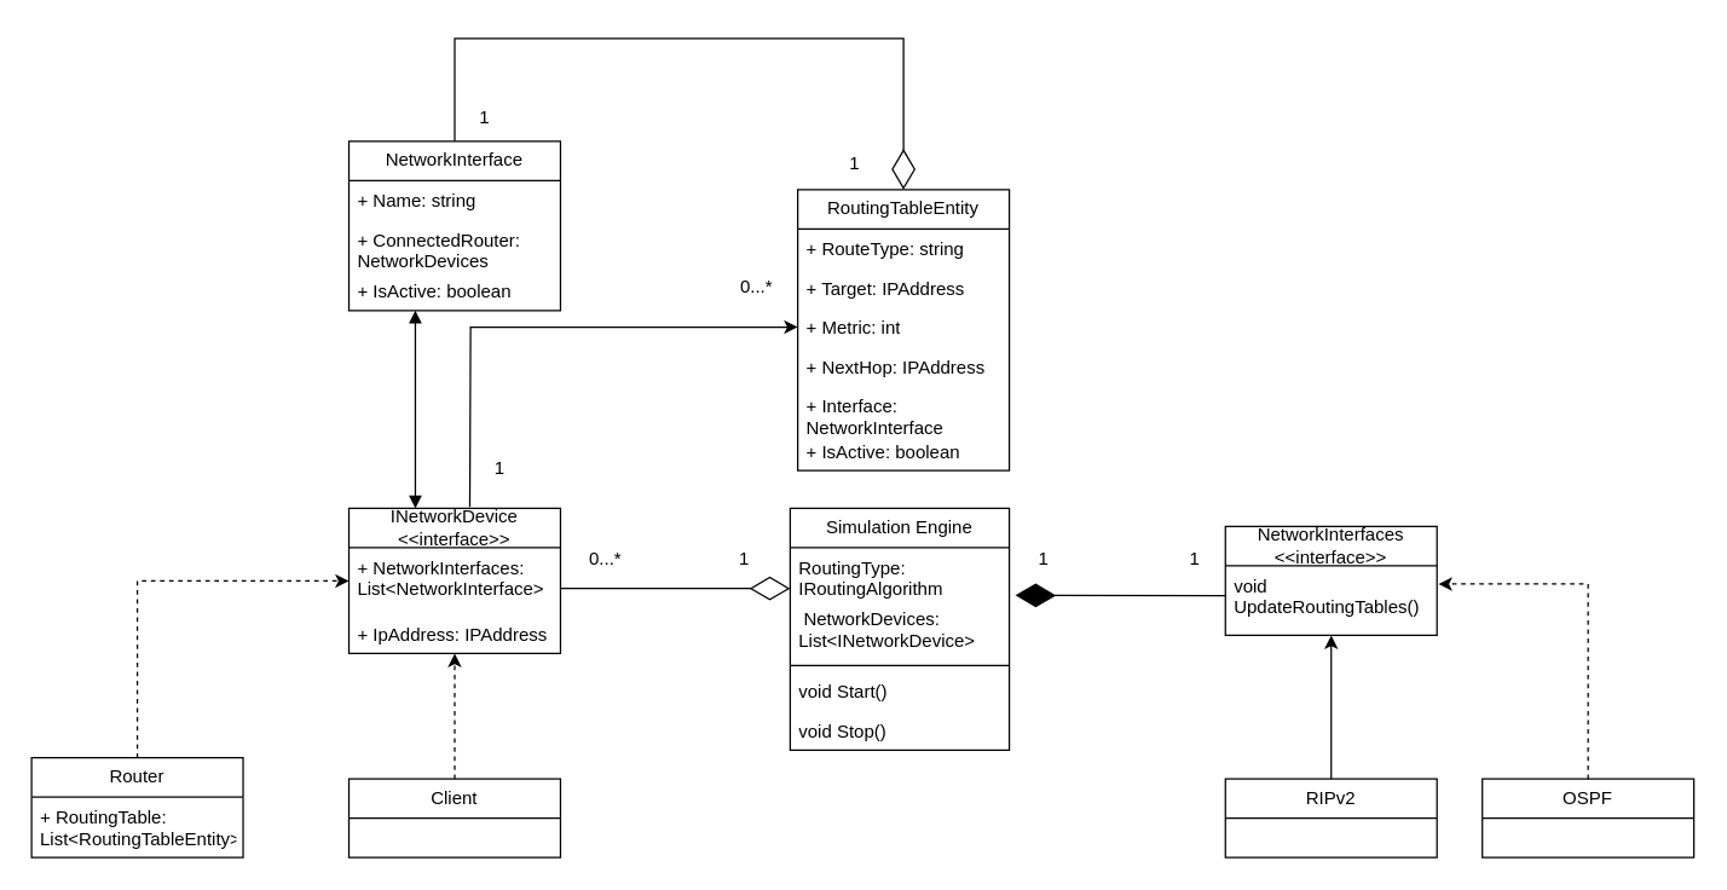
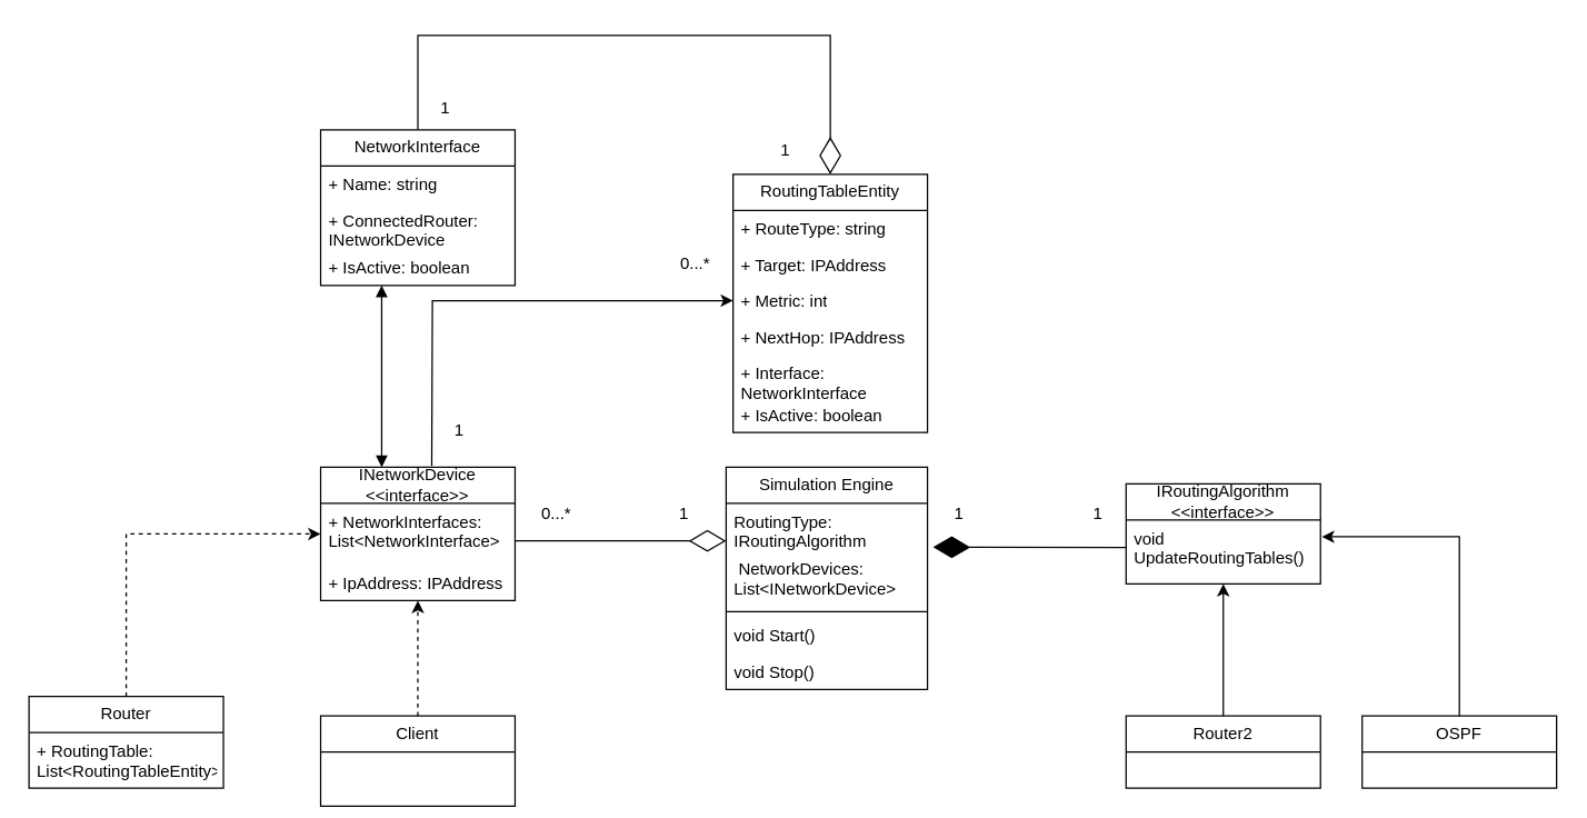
- <mxCell id="36" value="+ ConnectedRouter: NetworkDevices" style="text;strokeColor=none;fillColor=none;align=left;verticalAlign=top;spacingLeft=4;spacingRight=4;overflow=hidden;rotatable=0;points=[[0,0.5],[1,0.5]];portConstraint=eastwest;whiteSpace=wrap;html=1;" vertex="1" parent="34"><mxGeometry y="52" width="140" height="34" as="geometry" /></mxCell>
+ <mxCell id="36" value="+ ConnectedRouter: INetworkDevice" style="text;strokeColor=none;fillColor=none;align=left;verticalAlign=top;spacingLeft=4;spacingRight=4;overflow=hidden;rotatable=0;points=[[0,0.5],[1,0.5]];portConstraint=eastwest;whiteSpace=wrap;html=1;" vertex="1" parent="34"><mxGeometry y="52" width="140" height="34" as="geometry" /></mxCell>
- <mxCell id="12" value="NetworkInterfaces&lt;br&gt;&amp;lt;&amp;lt;interface&amp;gt;&amp;gt;" style="swimlane;fontStyle=0;childLayout=stackLayout;horizontal=1;startSize=26;fillColor=none;horizontalStack=0;resizeParent=1;resizeParentMax=0;resizeLast=0;collapsible=1;marginBottom=0;whiteSpace=wrap;html=1;" vertex="1" parent="1"><mxGeometry x="810" y="343" width="140" height="72" as="geometry" /></mxCell>
+ <mxCell id="12" value="IRoutingAlgorithm&lt;br&gt;&amp;lt;&amp;lt;interface&amp;gt;&amp;gt;" style="swimlane;fontStyle=0;childLayout=stackLayout;horizontal=1;startSize=26;fillColor=none;horizontalStack=0;resizeParent=1;resizeParentMax=0;resizeLast=0;collapsible=1;marginBottom=0;whiteSpace=wrap;html=1;" vertex="1" parent="1"><mxGeometry x="810" y="343" width="140" height="72" as="geometry" /></mxCell>
- <mxCell id="8" style="edgeStyle=orthogonalEdgeStyle;rounded=0;orthogonalLoop=1;jettySize=auto;html=1;exitX=0.5;exitY=0;exitDx=0;exitDy=0;entryX=1.007;entryY=0.261;entryDx=0;entryDy=0;entryPerimeter=0;dashed=1;" edge="1" parent="1" source="9" target="13"><mxGeometry relative="1" as="geometry" /></mxCell>
+ <mxCell id="8" style="edgeStyle=orthogonalEdgeStyle;rounded=0;orthogonalLoop=1;jettySize=auto;html=1;exitX=0.5;exitY=0;exitDx=0;exitDy=0;entryX=1.007;entryY=0.261;entryDx=0;entryDy=0;entryPerimeter=0;" edge="1" parent="1" source="9" target="13"><mxGeometry relative="1" as="geometry" /></mxCell>
- <mxCell id="11" value="RIPv2" style="swimlane;fontStyle=0;childLayout=stackLayout;horizontal=1;startSize=26;fillColor=none;horizontalStack=0;resizeParent=1;resizeParentMax=0;resizeLast=0;collapsible=1;marginBottom=0;whiteSpace=wrap;html=1;" vertex="1" parent="1"><mxGeometry x="810" y="510" width="140" height="52" as="geometry" /></mxCell>
+ <mxCell id="11" value="Router2" style="swimlane;fontStyle=0;childLayout=stackLayout;horizontal=1;startSize=26;fillColor=none;horizontalStack=0;resizeParent=1;resizeParentMax=0;resizeLast=0;collapsible=1;marginBottom=0;whiteSpace=wrap;html=1;" vertex="1" parent="1"><mxGeometry x="810" y="510" width="140" height="52" as="geometry" /></mxCell>
- <mxCell id="23" value="Client" style="swimlane;fontStyle=0;childLayout=stackLayout;horizontal=1;startSize=26;fillColor=none;horizontalStack=0;resizeParent=1;resizeParentMax=0;resizeLast=0;collapsible=1;marginBottom=0;whiteSpace=wrap;html=1;" vertex="1" parent="1"><mxGeometry x="230" y="510" width="140" height="52" as="geometry" /></mxCell>
+ <mxCell id="23" value="Client" style="swimlane;fontStyle=0;childLayout=stackLayout;horizontal=1;startSize=26;fillColor=none;horizontalStack=0;resizeParent=1;resizeParentMax=0;resizeLast=0;collapsible=1;marginBottom=0;whiteSpace=wrap;html=1;" vertex="1" parent="1"><mxGeometry x="230" y="510" width="140" height="65" as="geometry" /></mxCell>
